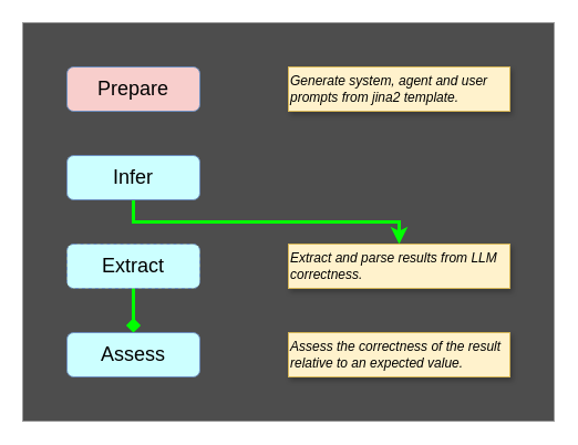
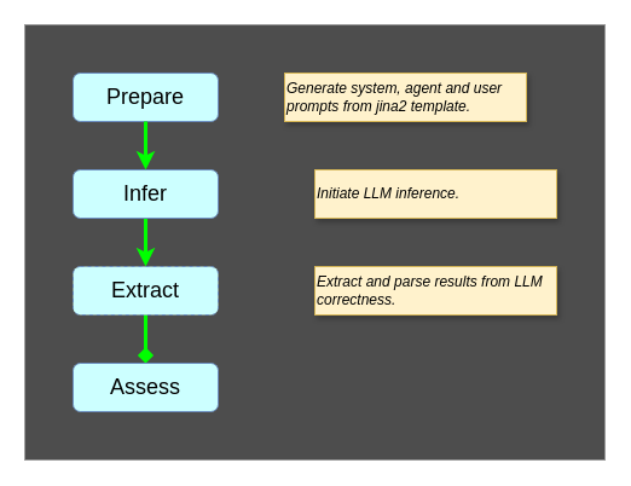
- <mxCell id="3" value="&lt;font style=&quot;font-size: 18px;&quot;&gt;Prepare&lt;/font&gt;" style="rounded=1;whiteSpace=wrap;html=1;fillColor=#f8cecc;strokeColor=#6c8ebf;" parent="1" vertex="1"><mxGeometry x="60" y="60" width="120" height="40" as="geometry" /></mxCell>
+ <mxCell id="3" value="&lt;font style=&quot;font-size: 18px;&quot;&gt;Prepare&lt;/font&gt;" style="rounded=1;whiteSpace=wrap;html=1;fillColor=#CCFFFF;strokeColor=#6c8ebf;" parent="1" vertex="1"><mxGeometry x="60" y="60" width="120" height="40" as="geometry" /></mxCell>
- <mxCell id="10" value="&lt;i&gt;Generate system, agent and user prompts from jina2 template.&lt;/i&gt;" style="rounded=0;whiteSpace=wrap;html=1;align=left;strokeColor=#d6b656;fillColor=#fff2cc;shadow=1;" vertex="1" parent="1"><mxGeometry x="260" y="60" width="200" height="40" as="geometry" /></mxCell>
+ <mxCell id="10" value="&lt;i&gt;Generate system, agent and user prompts from jina2 template.&lt;/i&gt;" style="rounded=0;whiteSpace=wrap;html=1;align=left;strokeColor=#d6b656;fillColor=#fff2cc;shadow=1;" vertex="1" parent="1"><mxGeometry x="235" y="60" width="200" height="40" as="geometry" /></mxCell>
+ <mxCell id="9" value="" style="endArrow=classic;html=1;rounded=0;exitX=0.5;exitY=1;exitDx=0;exitDy=0;entryX=0.5;entryY=0;entryDx=0;entryDy=0;strokeWidth=3;strokeColor=#00FF00;" parent="1" source="3" target="5" edge="1"><mxGeometry width="50" height="50" relative="1" as="geometry"><mxPoint x="-90" y="260" as="sourcePoint" /><mxPoint x="-40" y="210" as="targetPoint" /></mxGeometry></mxCell>
+ <mxCell id="11" value="&lt;i&gt;Initiate LLM inference.&lt;/i&gt;" style="rounded=0;whiteSpace=wrap;html=1;align=left;strokeColor=#d6b656;fillColor=#fff2cc;shadow=1;" vertex="1" parent="1"><mxGeometry x="260" y="140" width="200" height="40" as="geometry" /></mxCell>
- <mxCell id="4" style="edgeStyle=orthogonalEdgeStyle;rounded=0;orthogonalLoop=1;jettySize=auto;html=1;exitX=0.5;exitY=1;exitDx=0;exitDy=0;strokeWidth=3;strokeColor=#00FF00;" parent="1" source="5" target="12" edge="1"><mxGeometry relative="1" as="geometry" /></mxCell>
+ <mxCell id="4" style="edgeStyle=orthogonalEdgeStyle;rounded=0;orthogonalLoop=1;jettySize=auto;html=1;exitX=0.5;exitY=1;exitDx=0;exitDy=0;strokeWidth=3;strokeColor=#00FF00;" parent="1" source="5" target="7" edge="1"><mxGeometry relative="1" as="geometry" /></mxCell>
- <mxCell id="13" value="&lt;i&gt;Assess the correctness of the result relative to an expected value.&lt;/i&gt;" style="rounded=0;whiteSpace=wrap;html=1;align=left;strokeColor=#d6b656;fillColor=#fff2cc;shadow=1;" vertex="1" parent="1"><mxGeometry x="260" y="300" width="200" height="40" as="geometry" /></mxCell>
